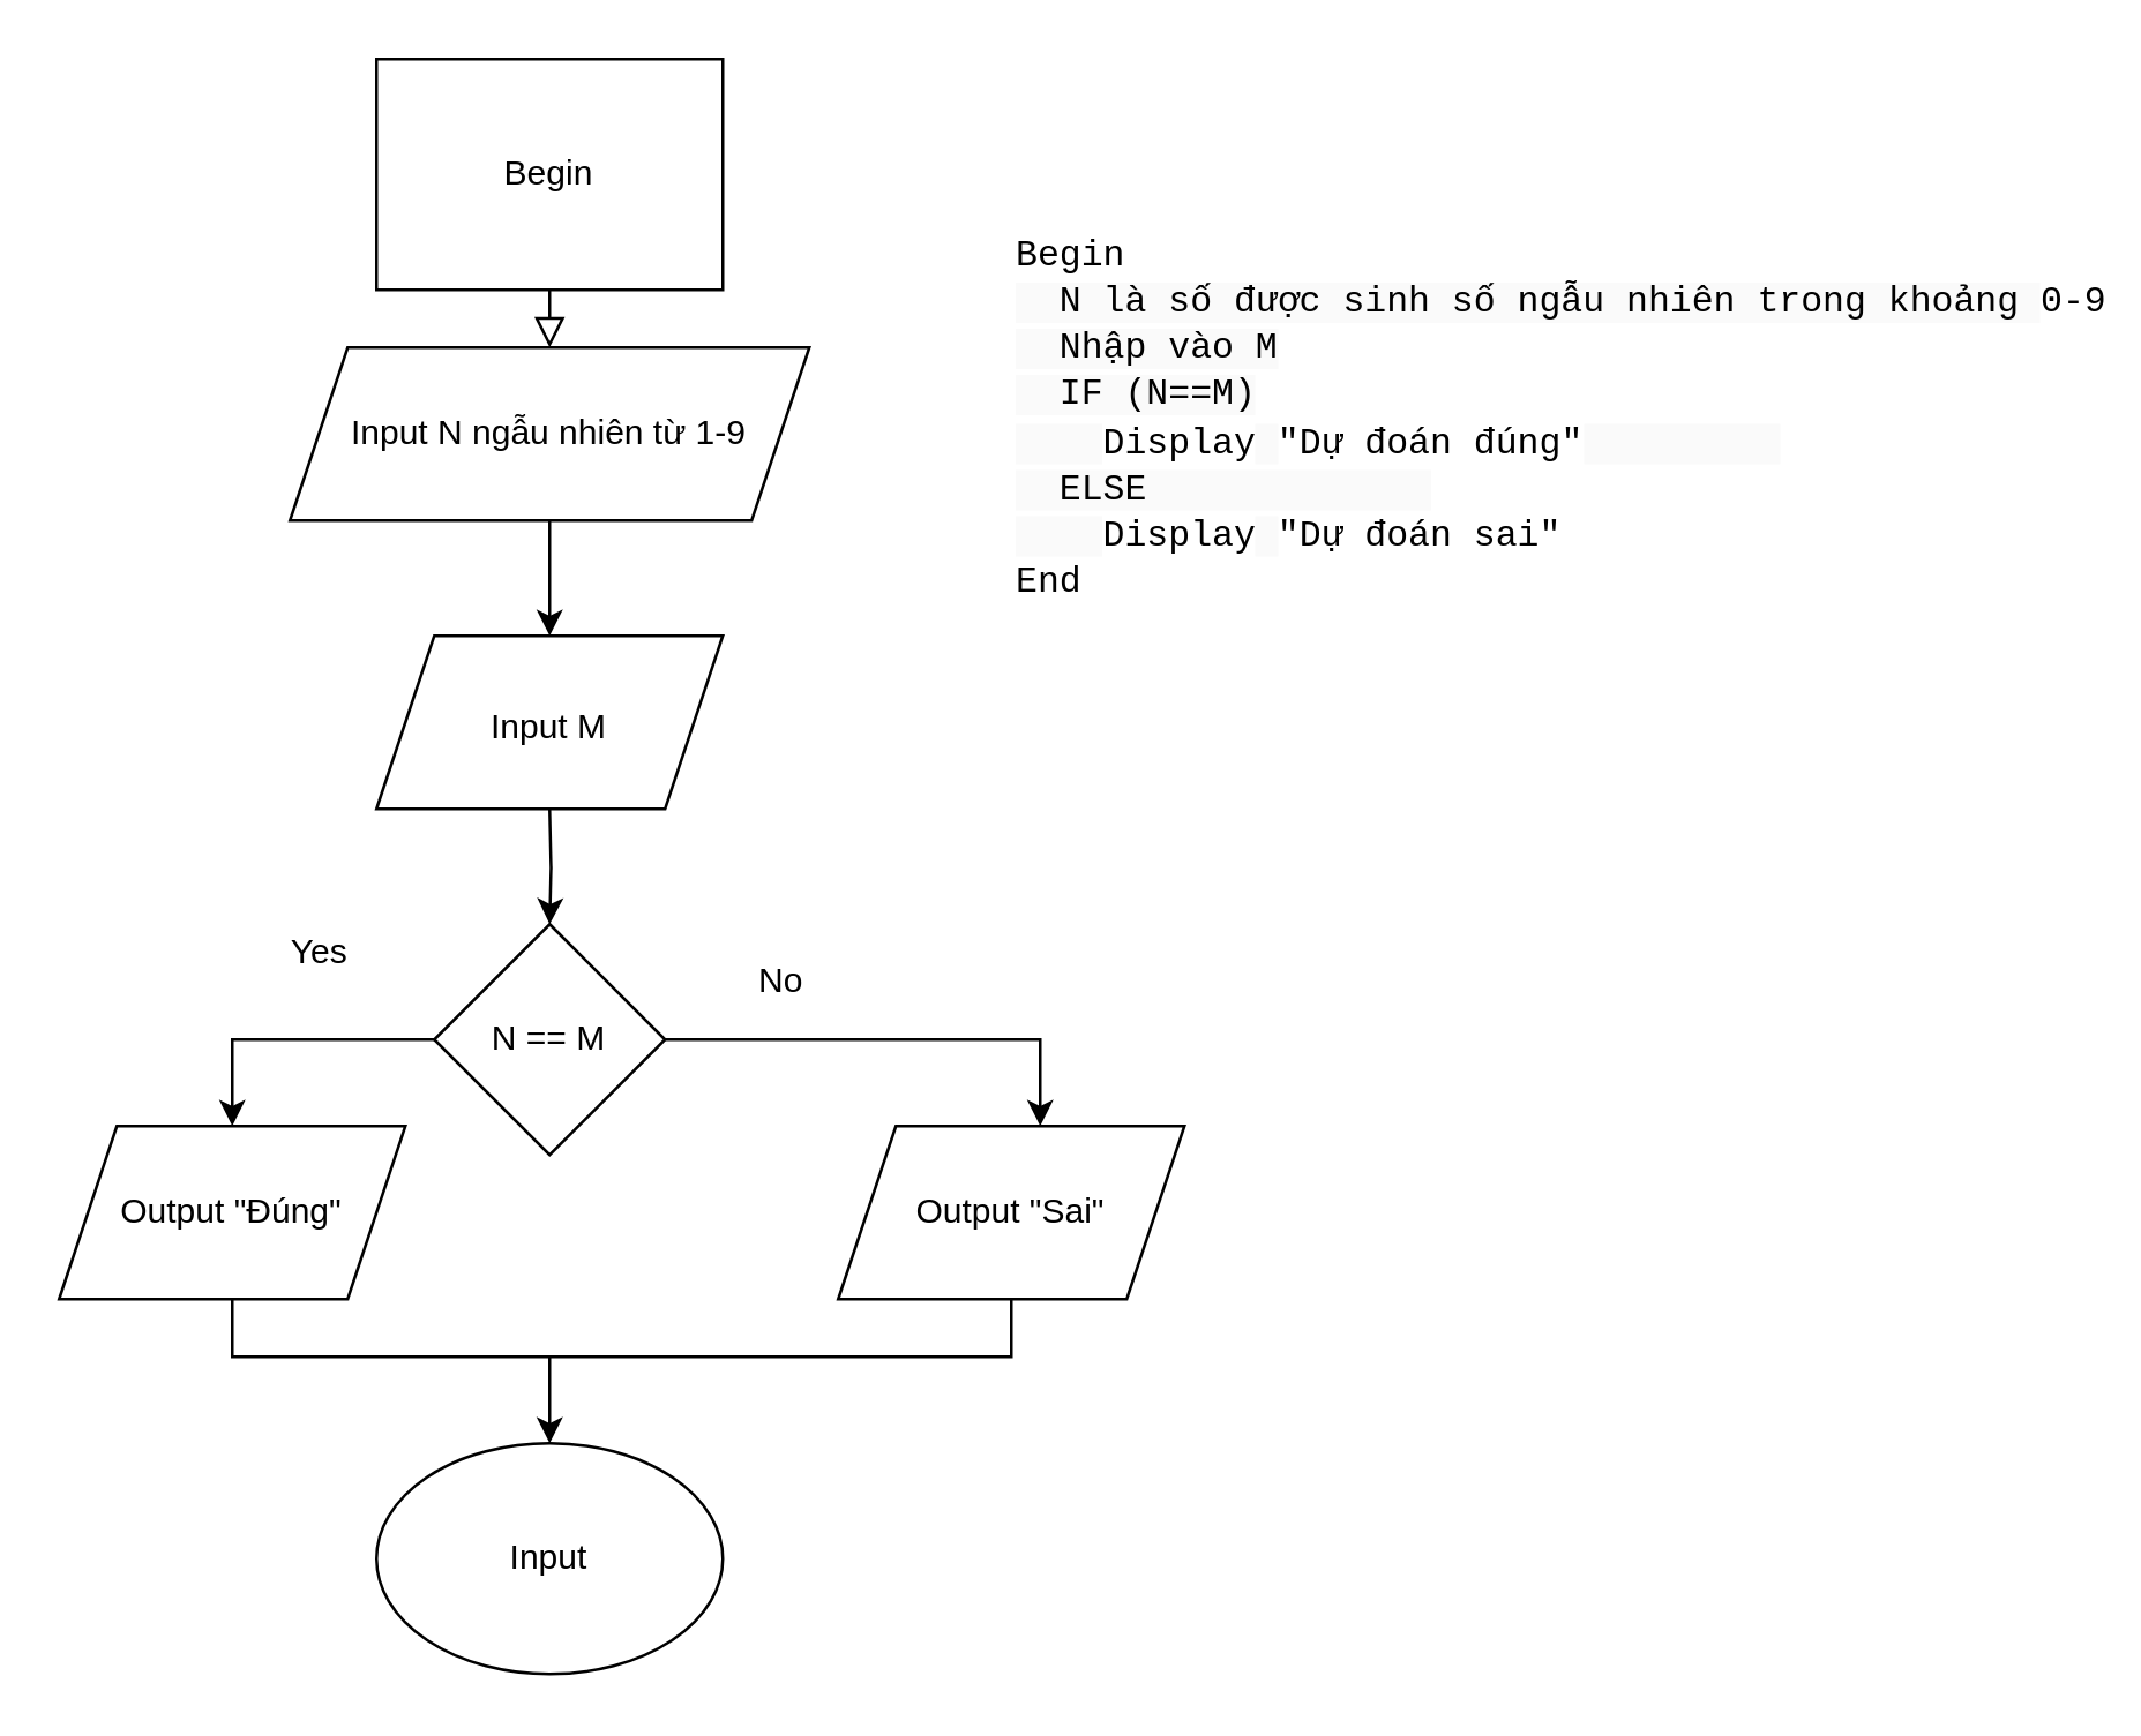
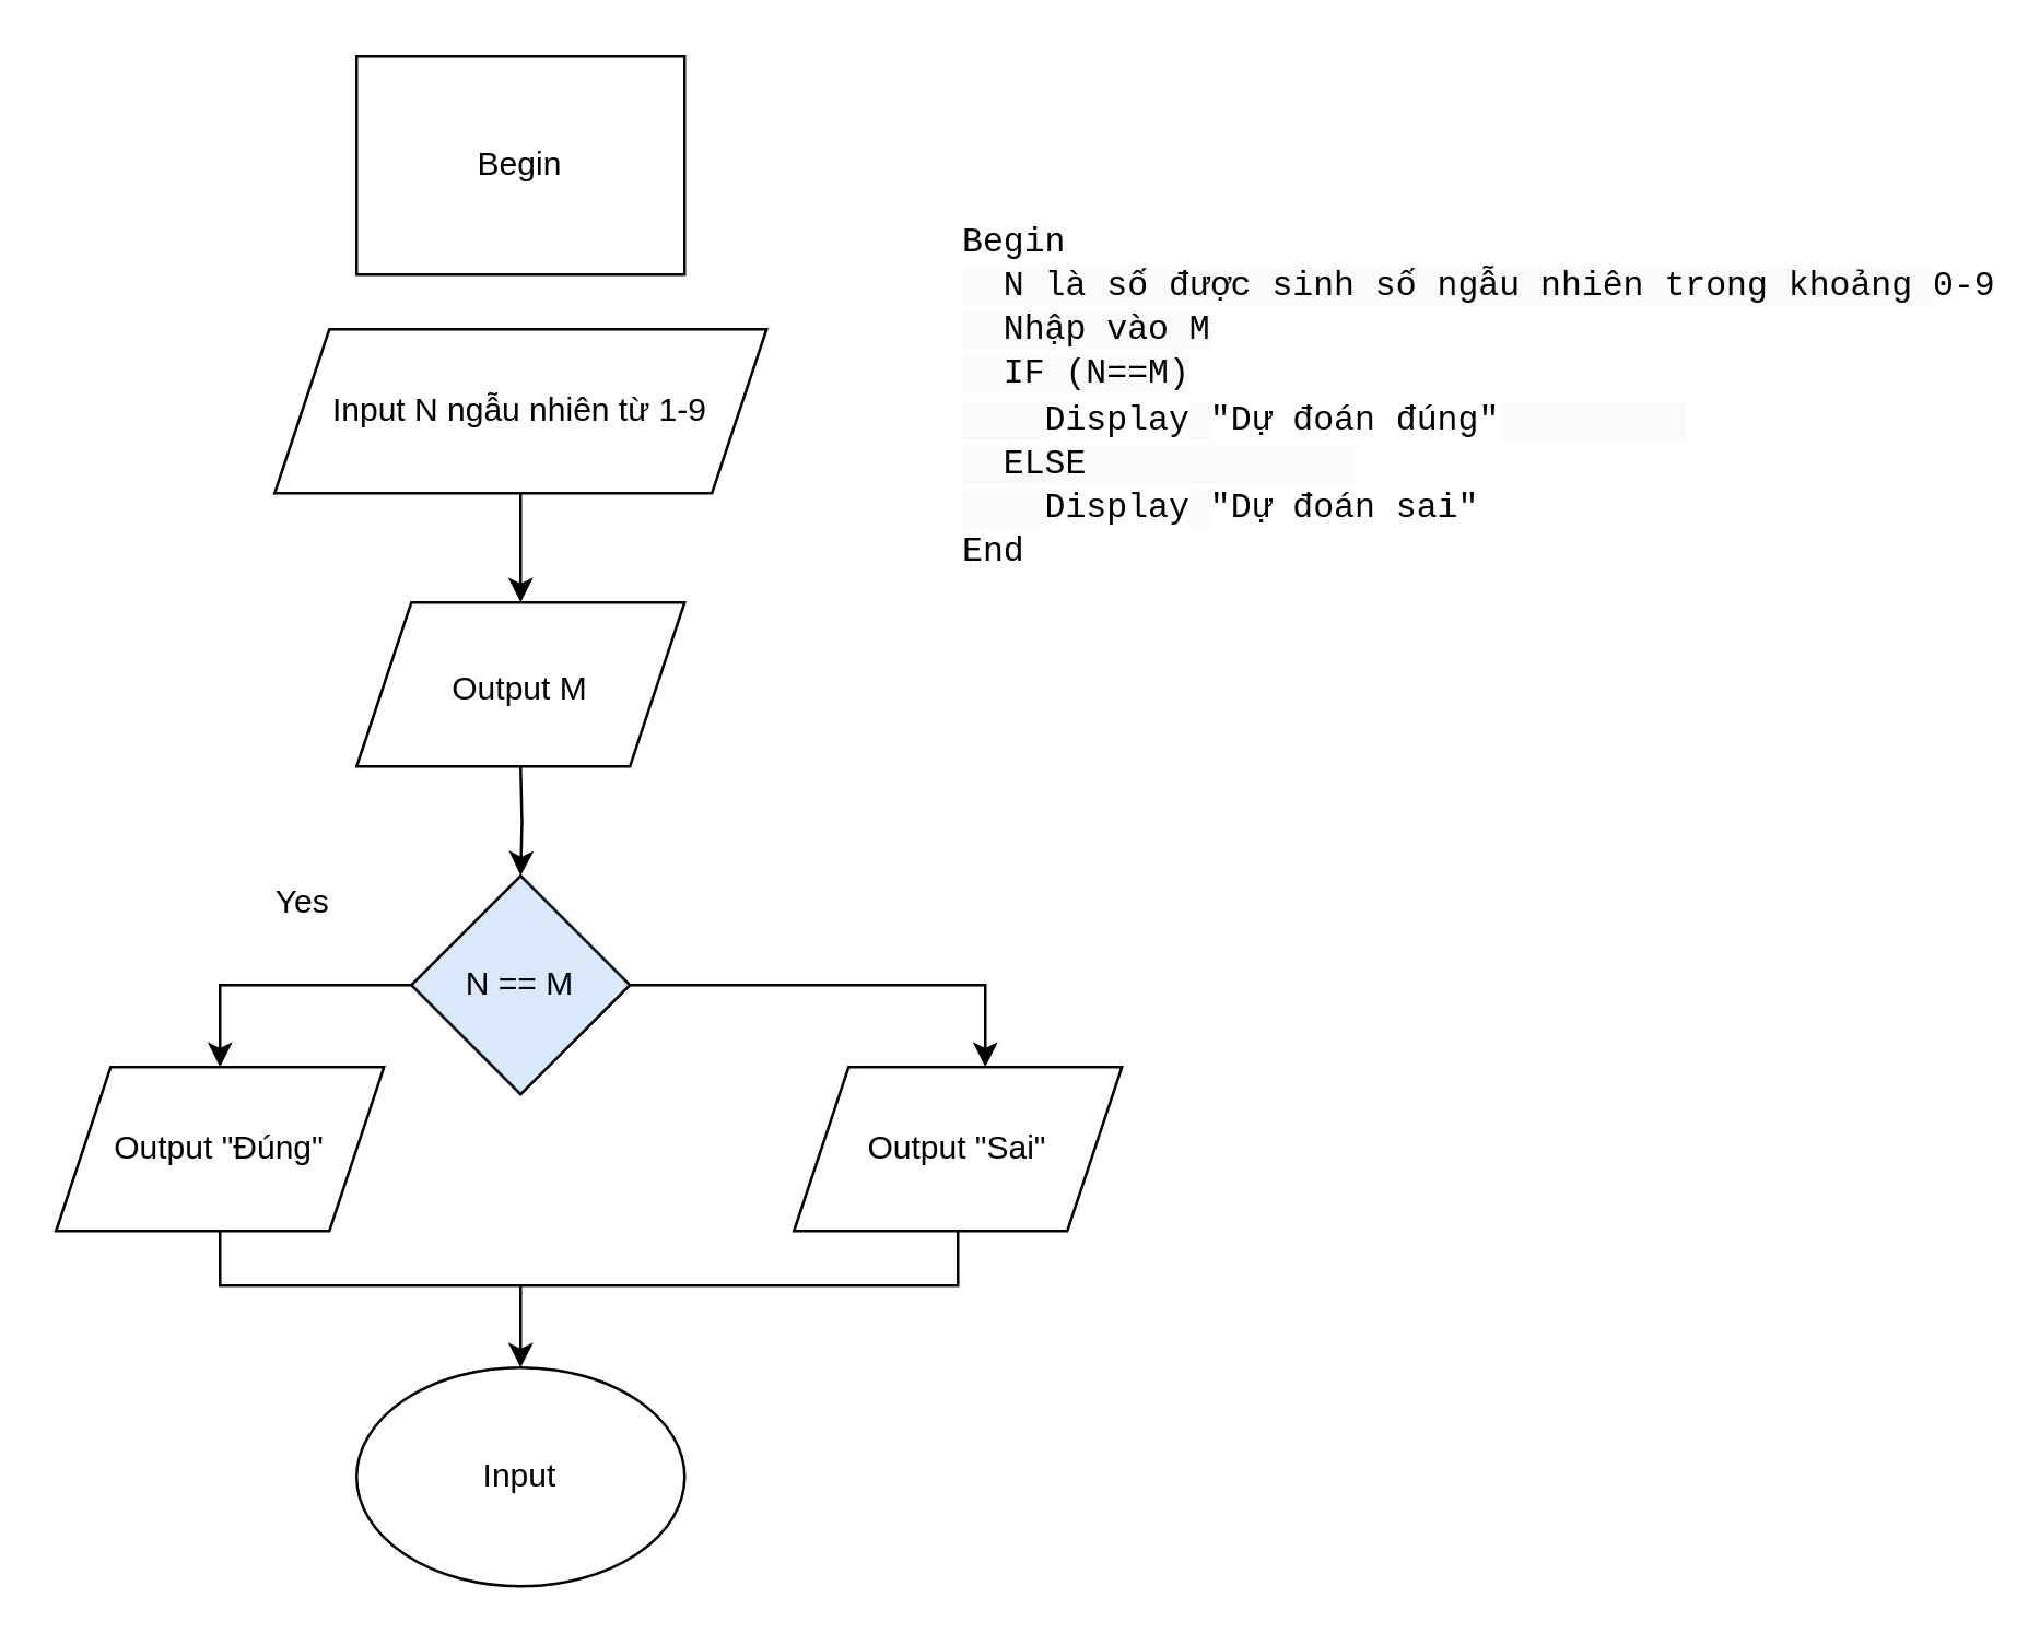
- <mxCell id="2" value="" style="rounded=0;html=1;jettySize=auto;orthogonalLoop=1;fontSize=11;endArrow=block;endFill=0;endSize=8;strokeWidth=1;shadow=0;labelBackgroundColor=none;edgeStyle=orthogonalEdgeStyle;exitX=0.5;exitY=1;exitDx=0;exitDy=0;entryX=0.5;entryY=0;entryDx=0;entryDy=0;" parent="1" source="3" target="5" edge="1"><mxGeometry relative="1" as="geometry"><mxPoint x="240" y="220" as="sourcePoint" /></mxGeometry></mxCell>
- <mxCell id="9" value="&lt;font style=&quot;font-size: 12px;&quot;&gt;Input M&lt;/font&gt;" style="shape=parallelogram;perimeter=parallelogramPerimeter;whiteSpace=wrap;html=1;fixedSize=1;fontSize=18;fontColor=#000000;" vertex="1" parent="1"><mxGeometry x="130" y="220" width="120" height="60" as="geometry" /></mxCell>
+ <mxCell id="9" value="&lt;font style=&quot;font-size: 12px;&quot;&gt;Output M&lt;/font&gt;" style="shape=parallelogram;perimeter=parallelogramPerimeter;whiteSpace=wrap;html=1;fixedSize=1;fontSize=18;fontColor=#000000;" vertex="1" parent="1"><mxGeometry x="130" y="220" width="120" height="60" as="geometry" /></mxCell>
- <mxCell id="17" value="No" style="text;html=1;align=center;verticalAlign=middle;resizable=0;points=[];autosize=1;strokeColor=none;fillColor=none;fontSize=12;fontColor=#000000;" vertex="1" parent="1"><mxGeometry x="250" y="325" width="40" height="30" as="geometry" /></mxCell>
- <mxCell id="11" value="N == M" style="rhombus;whiteSpace=wrap;html=1;fontSize=12;fontColor=#000000;" vertex="1" parent="1"><mxGeometry x="150" y="320" width="80" height="80" as="geometry" /></mxCell>
+ <mxCell id="11" value="N == M" style="rhombus;whiteSpace=wrap;html=1;fontSize=12;fontColor=#000000;fillColor=#dae8fc;" vertex="1" parent="1"><mxGeometry x="150" y="320" width="80" height="80" as="geometry" /></mxCell>
